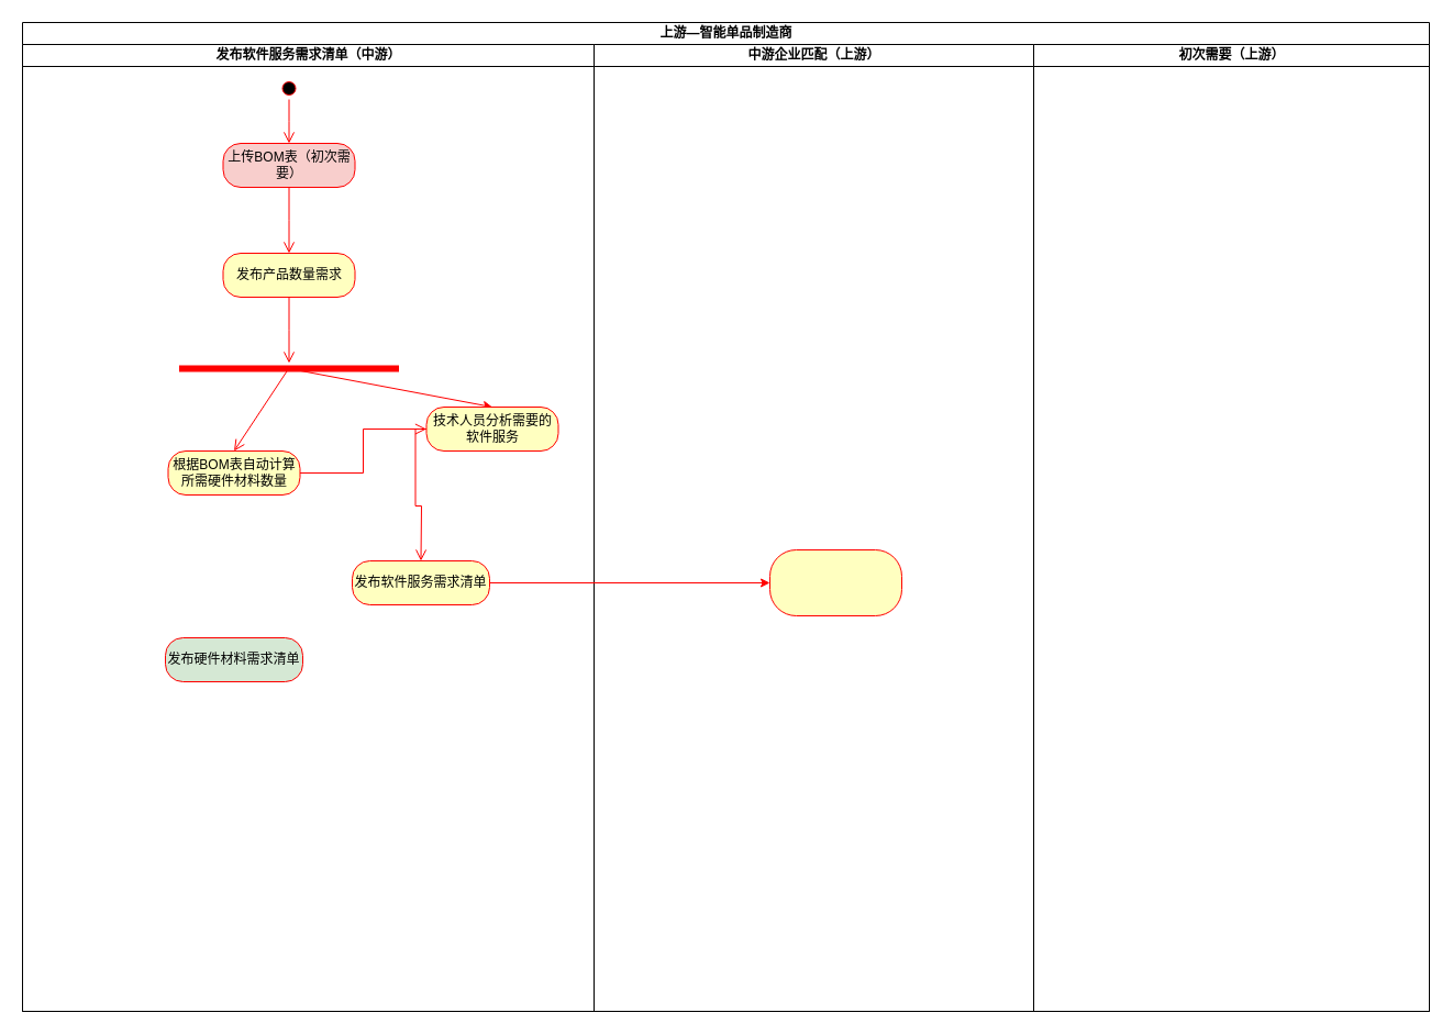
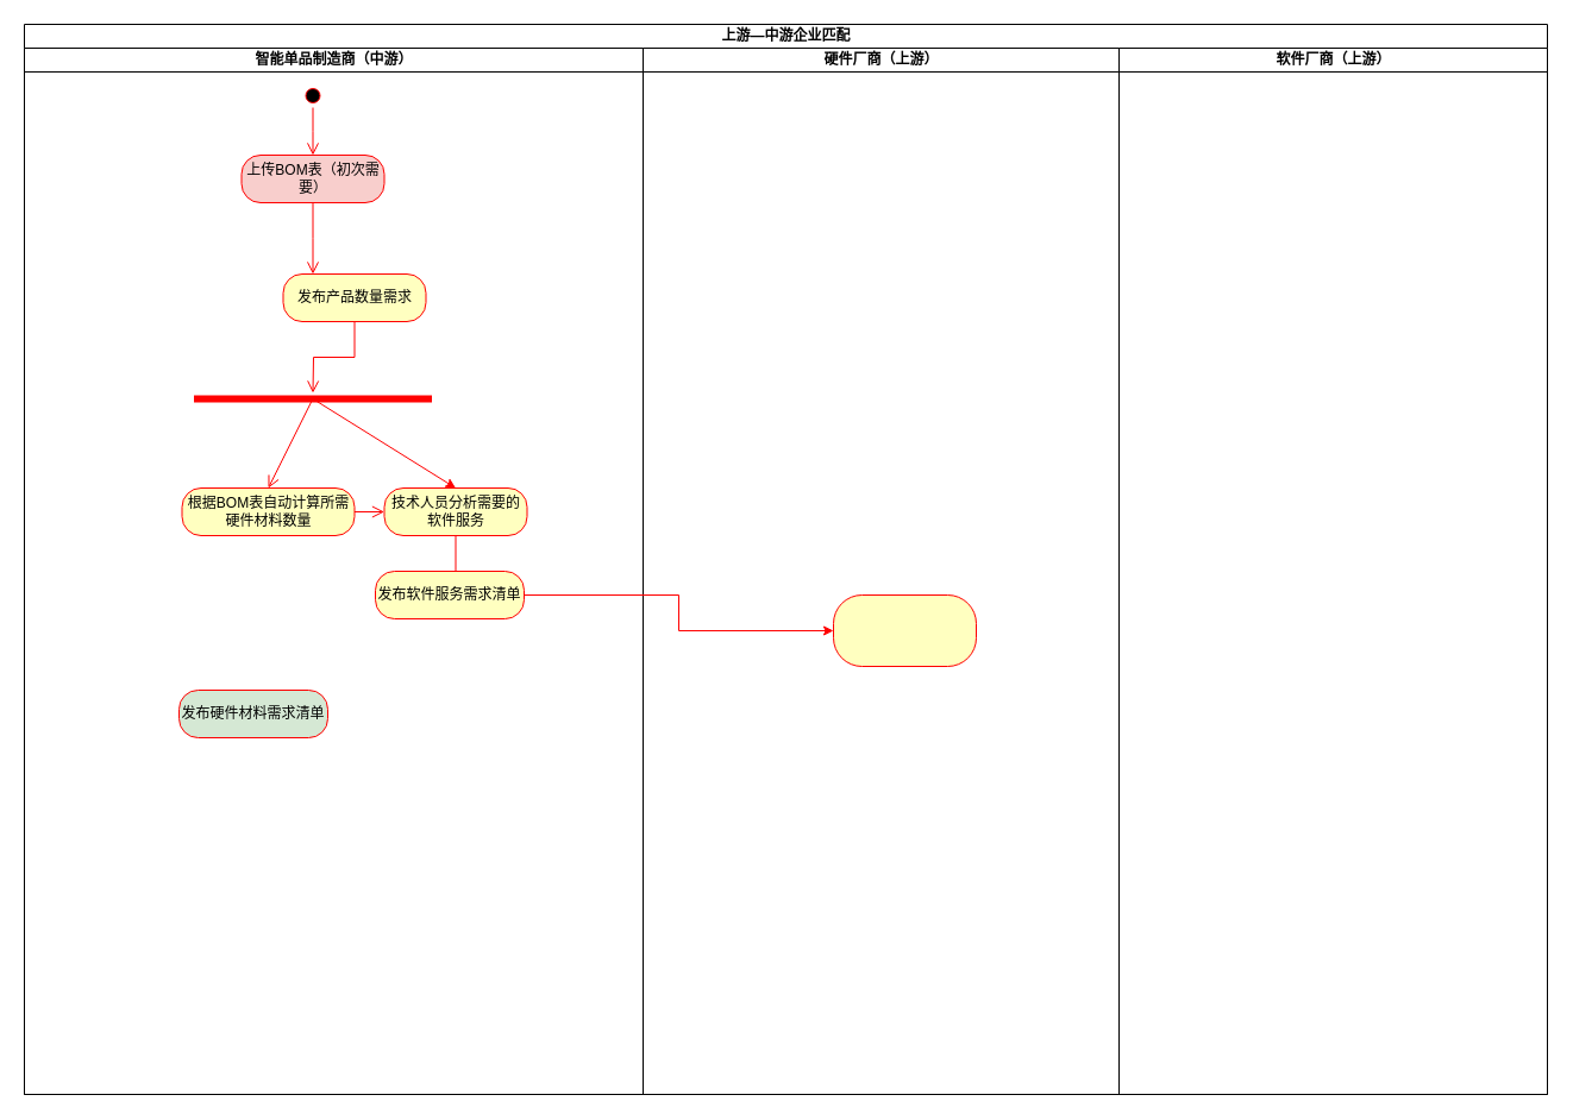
- <mxCell id="2" value="上游—智能单品制造商" style="swimlane;childLayout=stackLayout;resizeParent=1;resizeParentMax=0;startSize=20;html=1;" vertex="1" parent="1"><mxGeometry x="20" y="20" width="1280" height="900" as="geometry" /></mxCell>
+ <mxCell id="2" value="上游—中游企业匹配" style="swimlane;childLayout=stackLayout;resizeParent=1;resizeParentMax=0;startSize=20;html=1;" vertex="1" parent="1"><mxGeometry x="20" y="20" width="1280" height="900" as="geometry" /></mxCell>
- <mxCell id="3" value="发布软件服务需求清单（中游）" style="swimlane;startSize=20;html=1;" vertex="1" parent="2"><mxGeometry y="20" width="520" height="880" as="geometry" /></mxCell>
+ <mxCell id="3" value="智能单品制造商（中游）" style="swimlane;startSize=20;html=1;" vertex="1" parent="2"><mxGeometry y="20" width="520" height="880" as="geometry" /></mxCell>
- <mxCell id="19" value="中游企业匹配（上游）" style="swimlane;startSize=20;html=1;" vertex="1" parent="2"><mxGeometry x="520" y="20" width="400" height="880" as="geometry" /></mxCell>
+ <mxCell id="19" value="硬件厂商（上游）" style="swimlane;startSize=20;html=1;" vertex="1" parent="2"><mxGeometry x="520" y="20" width="400" height="880" as="geometry" /></mxCell>
- <mxCell id="21" value="初次需要（上游）" style="swimlane;startSize=20;html=1;" vertex="1" parent="2"><mxGeometry x="920" y="20" width="360" height="880" as="geometry" /></mxCell>
+ <mxCell id="21" value="软件厂商（上游）" style="swimlane;startSize=20;html=1;" vertex="1" parent="2"><mxGeometry x="920" y="20" width="360" height="880" as="geometry" /></mxCell>
- <mxCell id="9" value="发布产品数量需求" style="rounded=1;whiteSpace=wrap;html=1;arcSize=40;fontColor=#000000;fillColor=#ffffc0;strokeColor=#ff0000;" vertex="1" parent="3"><mxGeometry x="182.5" y="190" width="120" height="40" as="geometry" /></mxCell>
+ <mxCell id="9" value="发布产品数量需求" style="rounded=1;whiteSpace=wrap;html=1;arcSize=40;fontColor=#000000;fillColor=#ffffc0;strokeColor=#ff0000;" vertex="1" parent="3"><mxGeometry x="217.5" y="190" width="120" height="40" as="geometry" /></mxCell>
- <mxCell id="15" value="技术人员分析需要的软件服务" style="rounded=1;whiteSpace=wrap;html=1;arcSize=40;fontColor=#000000;fillColor=#ffffc0;strokeColor=#ff0000;" vertex="1" parent="3"><mxGeometry x="367.5" y="330" width="120" height="40" as="geometry" /></mxCell>
+ <mxCell id="15" value="技术人员分析需要的软件服务" style="rounded=1;whiteSpace=wrap;html=1;arcSize=40;fontColor=#000000;fillColor=#ffffc0;strokeColor=#ff0000;" vertex="1" parent="3"><mxGeometry x="302.5" y="370" width="120" height="40" as="geometry" /></mxCell>
- <mxCell id="14" value="根据BOM表自动计算所需硬件材料数量" style="rounded=1;whiteSpace=wrap;html=1;arcSize=40;fontColor=#000000;fillColor=#ffffc0;strokeColor=#ff0000;" vertex="1" parent="3"><mxGeometry x="132.5" y="370" width="120" height="40" as="geometry" /></mxCell>
+ <mxCell id="14" value="根据BOM表自动计算所需硬件材料数量" style="rounded=1;whiteSpace=wrap;html=1;arcSize=40;fontColor=#000000;fillColor=#ffffc0;strokeColor=#ff0000;" vertex="1" parent="3"><mxGeometry x="132.5" y="370" width="145" height="40" as="geometry" /></mxCell>
- <mxCell id="18" value="发布软件服务需求清单" style="rounded=1;whiteSpace=wrap;html=1;arcSize=40;fontColor=#000000;fillColor=#ffffc0;strokeColor=#ff0000;" vertex="1" parent="3"><mxGeometry x="300" y="470" width="125" height="40" as="geometry" /></mxCell>
+ <mxCell id="18" value="发布软件服务需求清单" style="rounded=1;whiteSpace=wrap;html=1;arcSize=40;fontColor=#000000;fillColor=#ffffc0;strokeColor=#ff0000;" vertex="1" parent="3"><mxGeometry x="295" y="440" width="125" height="40" as="geometry" /></mxCell>
